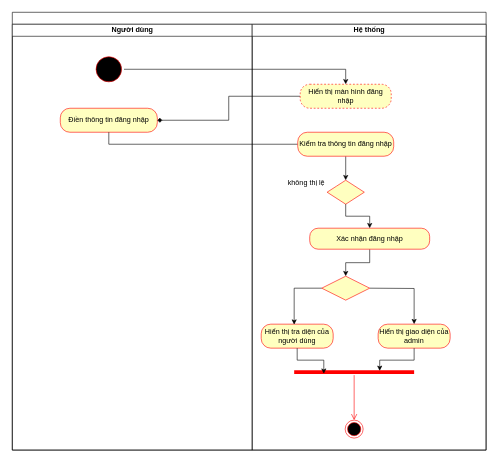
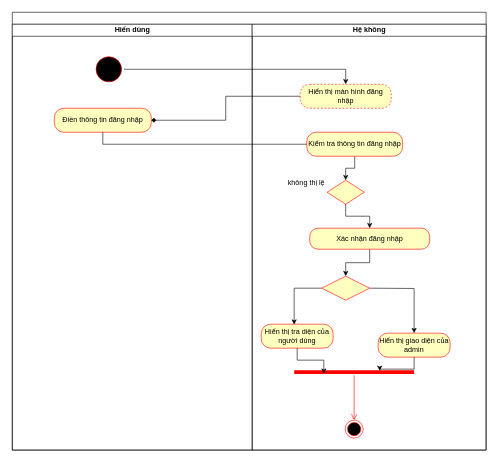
- <mxCell id="3" value="Người dùng" style="swimlane;startSize=20;html=1;" vertex="1" parent="2"><mxGeometry y="20" width="400" height="710" as="geometry"><mxRectangle y="20" width="40" height="460" as="alternateBounds" /></mxGeometry></mxCell>
+ <mxCell id="3" value="Hiển dùng" style="swimlane;startSize=20;html=1;" vertex="1" parent="2"><mxGeometry y="20" width="400" height="710" as="geometry"><mxRectangle y="20" width="40" height="460" as="alternateBounds" /></mxGeometry></mxCell>
- <mxCell id="9" value="Hệ thống" style="swimlane;startSize=20;html=1;" vertex="1" parent="2"><mxGeometry x="400" y="20" width="390" height="710" as="geometry" /></mxCell>
+ <mxCell id="9" value="Hệ không" style="swimlane;startSize=20;html=1;" vertex="1" parent="2"><mxGeometry x="400" y="20" width="390" height="710" as="geometry" /></mxCell>
- <mxCell id="5" value="Điền thông tin đăng nhập" style="rounded=1;whiteSpace=wrap;html=1;arcSize=40;fontColor=#000000;fillColor=#ffffc0;strokeColor=#ff0000;" vertex="1" parent="3"><mxGeometry x="80" y="140" width="161.83" height="40" as="geometry" /></mxCell>
+ <mxCell id="5" value="Điền thông tin đăng nhập" style="rounded=1;whiteSpace=wrap;html=1;arcSize=40;fontColor=#000000;fillColor=#ffffc0;strokeColor=#ff0000;" vertex="1" parent="3"><mxGeometry x="70" y="140" width="161.83" height="40" as="geometry" /></mxCell>
- <mxCell id="11" value="Kiểm tra thông tin đăng nhập" style="whiteSpace=wrap;html=1;fillColor=#ffffc0;strokeColor=#ff0000;fontColor=#000000;rounded=1;arcSize=40;" vertex="1" parent="9"><mxGeometry x="75.92" y="180" width="160" height="40" as="geometry" /></mxCell>
+ <mxCell id="11" value="Kiểm tra thông tin đăng nhập" style="whiteSpace=wrap;html=1;fillColor=#ffffc0;strokeColor=#ff0000;fontColor=#000000;rounded=1;arcSize=40;" vertex="1" parent="9"><mxGeometry x="90.92" y="180" width="160" height="40" as="geometry" /></mxCell>
- <mxCell id="23" value="Hiển thị giao diện của admin" style="rounded=1;whiteSpace=wrap;html=1;arcSize=40;fontColor=#000000;fillColor=#ffffc0;strokeColor=#ff0000;" vertex="1" parent="9"><mxGeometry x="210" y="500" width="120" height="40" as="geometry" /></mxCell>
+ <mxCell id="23" value="Hiển thị giao diện của admin" style="rounded=1;whiteSpace=wrap;html=1;arcSize=40;fontColor=#000000;fillColor=#ffffc0;strokeColor=#ff0000;" vertex="1" parent="9"><mxGeometry x="210" y="515" width="120" height="40" as="geometry" /></mxCell>
